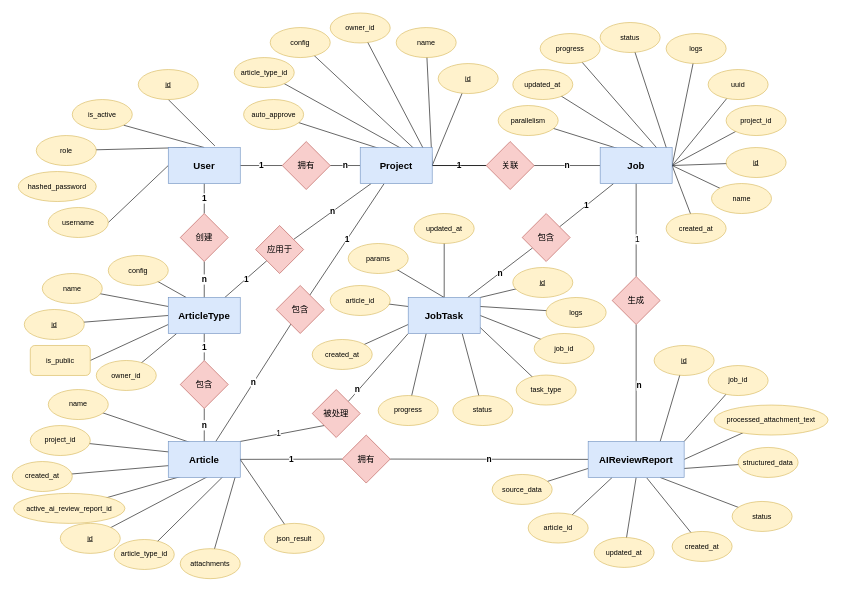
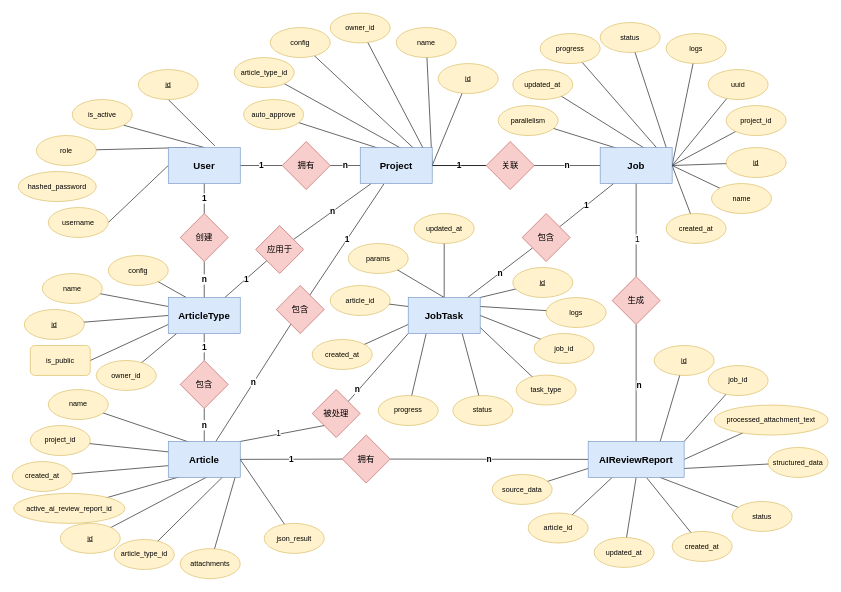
- <mxCell id="109" value="structured_data" style="ellipse;whiteSpace=wrap;html=1;fillColor=#fff2cc;strokeColor=#d6b656;" parent="1" vertex="1"><mxGeometry x="1229.998" y="744.998" width="100" height="50" as="geometry" /></mxCell>
+ <mxCell id="109" value="structured_data" style="ellipse;whiteSpace=wrap;html=1;fillColor=#fff2cc;strokeColor=#d6b656;" parent="1" vertex="1"><mxGeometry x="1279.998" y="744.998" width="100" height="50" as="geometry" /></mxCell>
